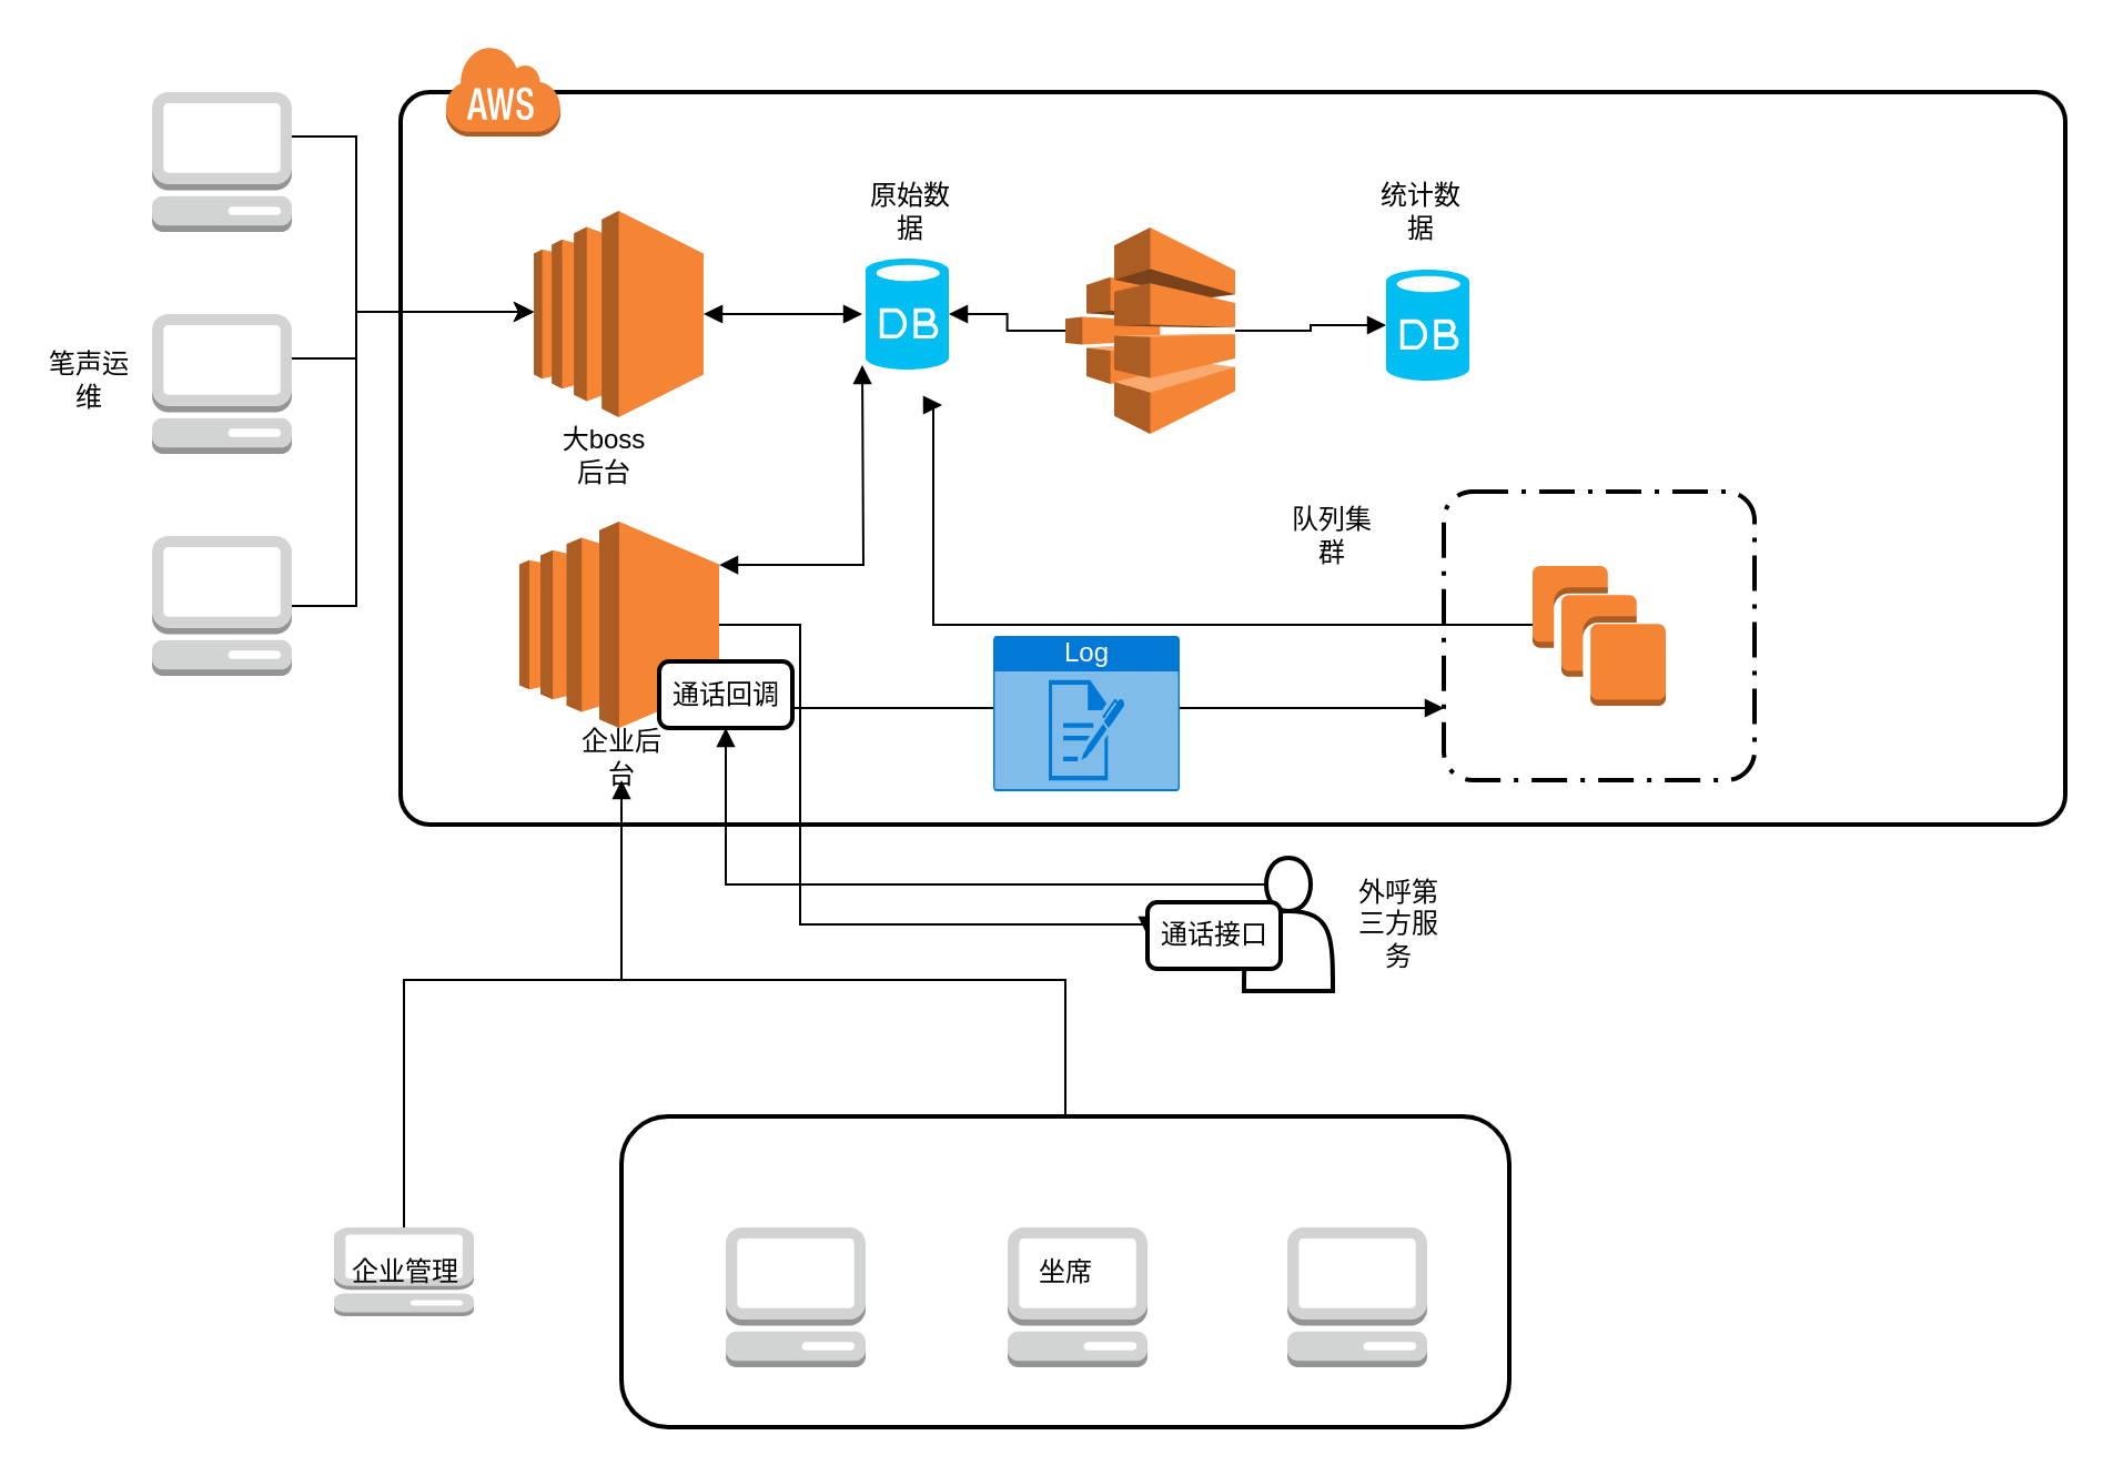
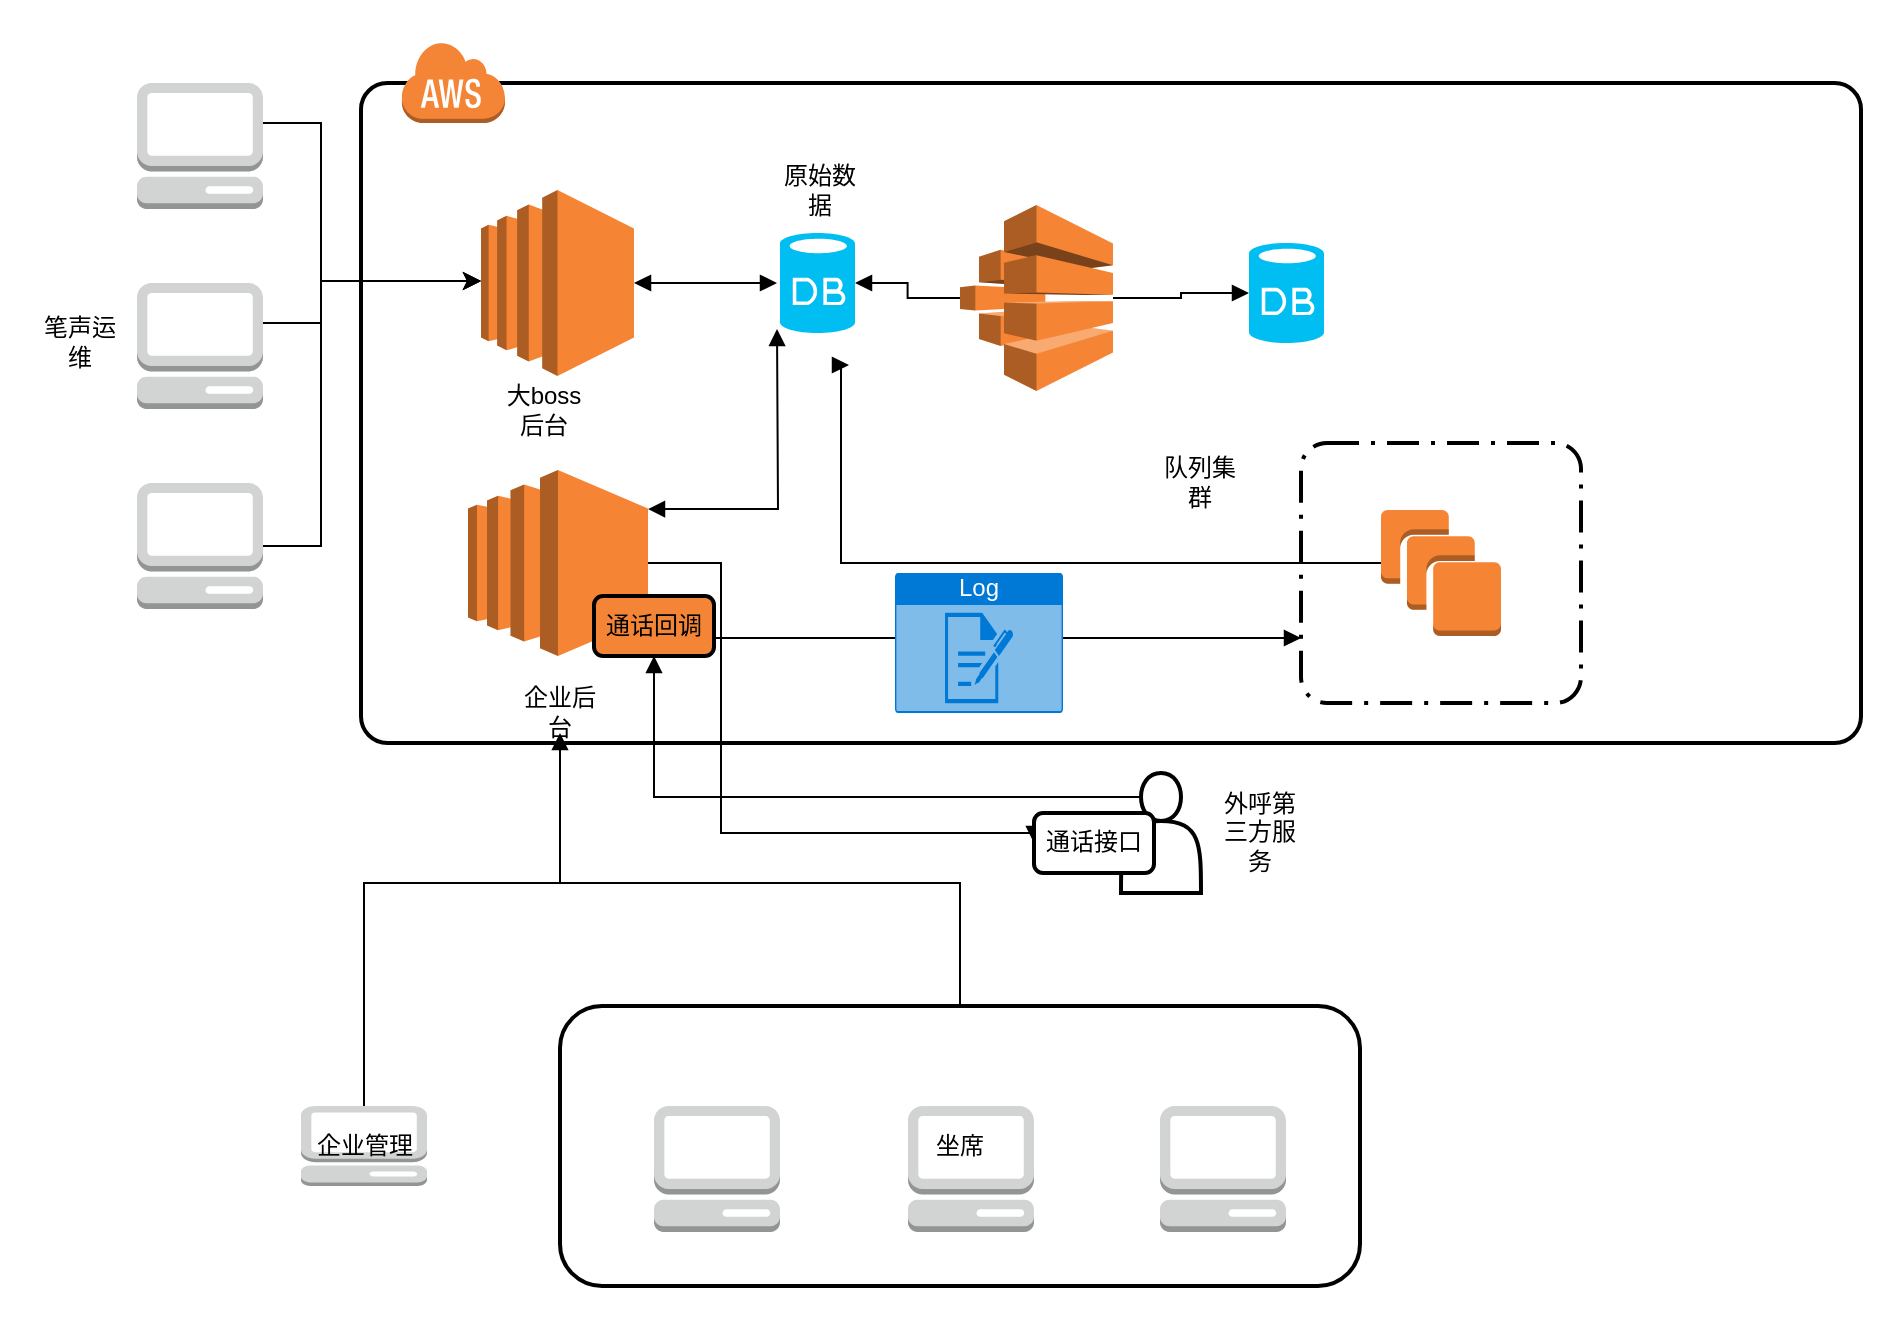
- <mxCell id="42" value="统计数据" style="text;html=1;strokeColor=none;fillColor=none;align=center;verticalAlign=middle;whiteSpace=wrap;rounded=0;" vertex="1" parent="1"><mxGeometry x="620" y="85" width="40" height="20" as="geometry" /></mxCell>
- <mxCell id="34" value="通话回调" style="rounded=1;whiteSpace=wrap;html=1;strokeWidth=2;fillColor=#ffffff;" vertex="1" parent="1"><mxGeometry x="296.5" y="297.5" width="60" height="30" as="geometry" /></mxCell>
+ <mxCell id="34" value="通话回调" style="rounded=1;whiteSpace=wrap;html=1;strokeWidth=2;fillColor=#f58536;" vertex="1" parent="1"><mxGeometry x="296.5" y="297.5" width="60" height="30" as="geometry" /></mxCell>
- <mxCell id="24" value="企业后台" style="text;html=1;strokeColor=none;fillColor=none;align=center;verticalAlign=middle;whiteSpace=wrap;rounded=0;" vertex="1" parent="1"><mxGeometry x="259.5" y="331" width="40" height="20" as="geometry" /></mxCell>
+ <mxCell id="24" value="企业后台" style="text;html=1;strokeColor=none;fillColor=none;align=center;verticalAlign=middle;whiteSpace=wrap;rounded=0;" vertex="1" parent="1"><mxGeometry x="259.5" y="346" width="40" height="20" as="geometry" /></mxCell>
